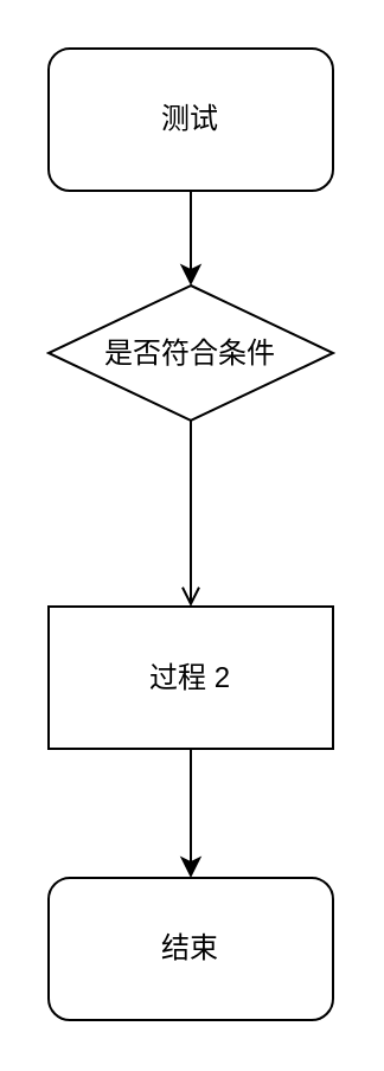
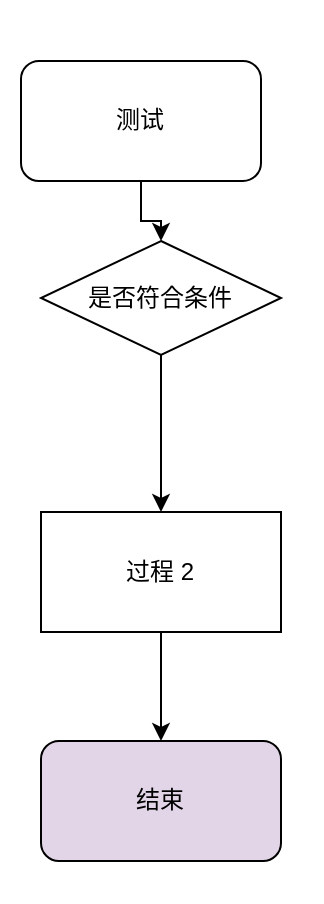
- <mxCell id="3" value="测试" style="rounded=1;whiteSpace=wrap;html=1;" vertex="1" parent="1"><mxGeometry x="20" y="20" width="120" height="60" as="geometry" /></mxCell>
+ <mxCell id="3" value="测试" style="rounded=1;whiteSpace=wrap;html=1;" vertex="1" parent="1"><mxGeometry x="10" y="30" width="120" height="60" as="geometry" /></mxCell>
- <mxCell id="4" value="" style="edgeStyle=orthogonalEdgeStyle;rounded=0;orthogonalLoop=1;jettySize=auto;html=1;endArrow=open;" edge="1" parent="1" source="5" target="7"><mxGeometry relative="1" as="geometry" /></mxCell>
+ <mxCell id="4" value="" style="edgeStyle=orthogonalEdgeStyle;rounded=0;orthogonalLoop=1;jettySize=auto;html=1;" edge="1" parent="1" source="5" target="7"><mxGeometry relative="1" as="geometry" /></mxCell>
- <mxCell id="8" value="结束" style="rounded=1;whiteSpace=wrap;html=1;" vertex="1" parent="1"><mxGeometry x="20" y="370" width="120" height="60" as="geometry" /></mxCell>
+ <mxCell id="8" value="结束" style="rounded=1;whiteSpace=wrap;html=1;fillColor=#e1d5e7;" vertex="1" parent="1"><mxGeometry x="20" y="370" width="120" height="60" as="geometry" /></mxCell>
